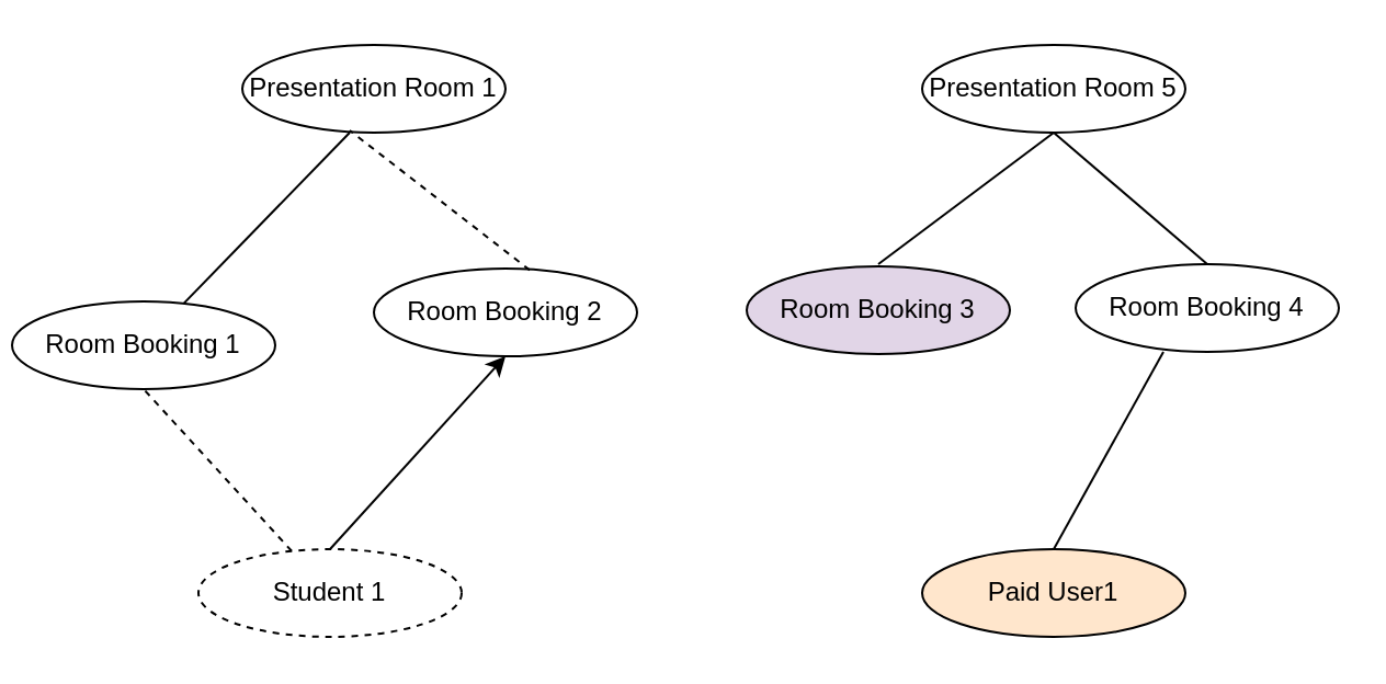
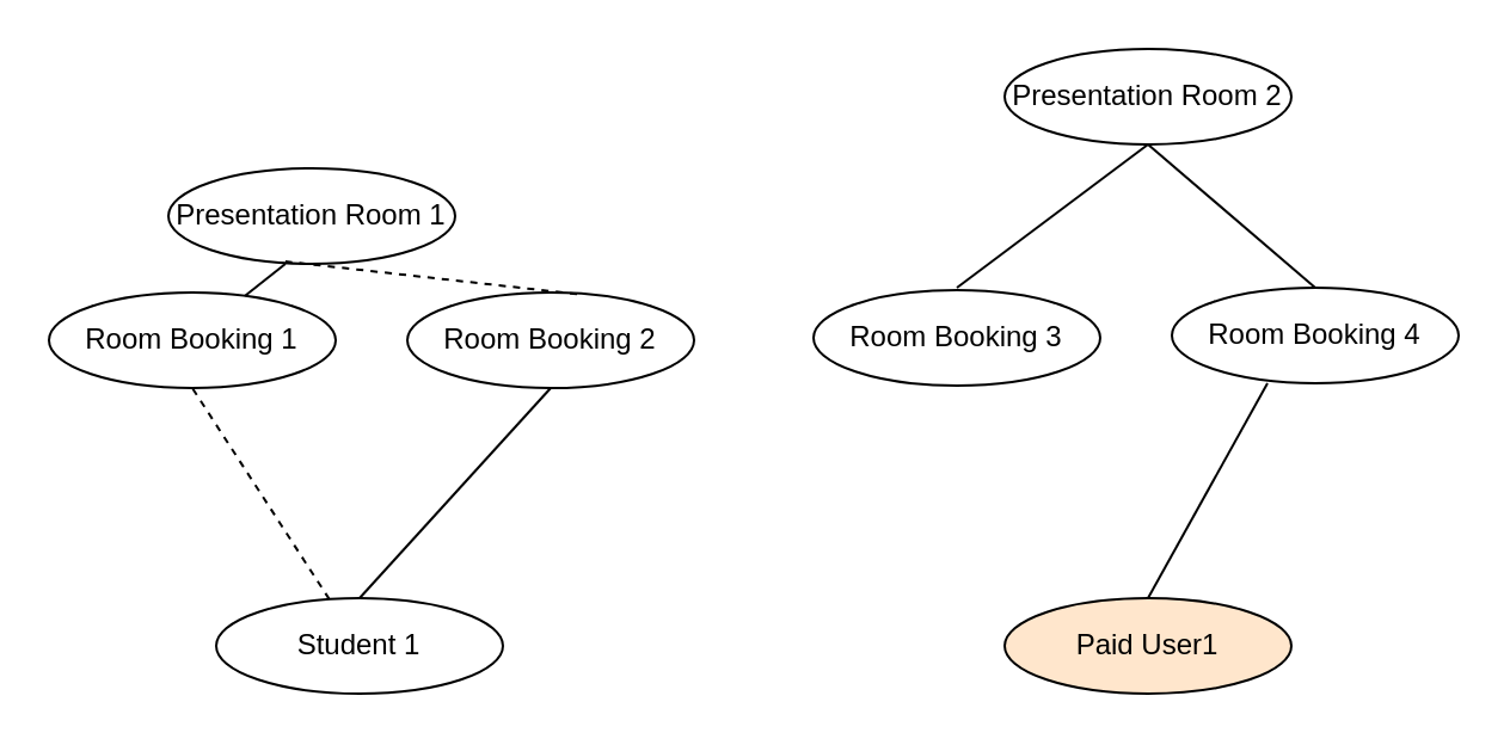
- <mxCell id="2" value="Presentation Room 1" style="ellipse;whiteSpace=wrap;html=1;" parent="1" vertex="1"><mxGeometry x="110" y="20" width="120" height="40" as="geometry" /></mxCell>
+ <mxCell id="2" value="Presentation Room 1" style="ellipse;whiteSpace=wrap;html=1;" parent="1" vertex="1"><mxGeometry x="70" y="70" width="120" height="40" as="geometry" /></mxCell>
- <mxCell id="3" value="Presentation Room 5" style="ellipse;whiteSpace=wrap;html=1;" parent="1" vertex="1"><mxGeometry x="420" y="20" width="120" height="40" as="geometry" /></mxCell>
+ <mxCell id="3" value="Presentation Room 2" style="ellipse;whiteSpace=wrap;html=1;" parent="1" vertex="1"><mxGeometry x="420" y="20" width="120" height="40" as="geometry" /></mxCell>
- <mxCell id="6" value="Room Booking 3" style="ellipse;whiteSpace=wrap;html=1;fillColor=#e1d5e7;" parent="1" vertex="1"><mxGeometry x="340" y="121" width="120" height="40" as="geometry" /></mxCell>
+ <mxCell id="6" value="Room Booking 3" style="ellipse;whiteSpace=wrap;html=1;" parent="1" vertex="1"><mxGeometry x="340" y="121" width="120" height="40" as="geometry" /></mxCell>
- <mxCell id="4" value="Room Booking 1" style="ellipse;whiteSpace=wrap;html=1;" parent="1" vertex="1"><mxGeometry x="5" y="137" width="120" height="40" as="geometry" /></mxCell>
+ <mxCell id="4" value="Room Booking 1" style="ellipse;whiteSpace=wrap;html=1;" parent="1" vertex="1"><mxGeometry x="20" y="122" width="120" height="40" as="geometry" /></mxCell>
- <mxCell id="10" value="" style="endArrow=classic;html=1;rounded=0;entryX=0.5;entryY=1;entryDx=0;entryDy=0;exitX=0.5;exitY=0;exitDx=0;exitDy=0;" parent="1" source="16" target="5" edge="1"><mxGeometry width="50" height="50" relative="1" as="geometry"><mxPoint x="80" y="260" as="sourcePoint" /><mxPoint x="130" y="210" as="targetPoint" /></mxGeometry></mxCell>
+ <mxCell id="10" value="" style="endArrow=none;html=1;rounded=0;entryX=0.5;entryY=1;entryDx=0;entryDy=0;exitX=0.5;exitY=0;exitDx=0;exitDy=0;" parent="1" source="16" target="5" edge="1"><mxGeometry width="50" height="50" relative="1" as="geometry"><mxPoint x="80" y="260" as="sourcePoint" /><mxPoint x="130" y="210" as="targetPoint" /></mxGeometry></mxCell>
- <mxCell id="16" value="Student 1" style="ellipse;whiteSpace=wrap;html=1;dashed=1;" parent="1" vertex="1"><mxGeometry x="90" y="250" width="120" height="40" as="geometry" /></mxCell>
+ <mxCell id="16" value="Student 1" style="ellipse;whiteSpace=wrap;html=1;" parent="1" vertex="1"><mxGeometry x="90" y="250" width="120" height="40" as="geometry" /></mxCell>
